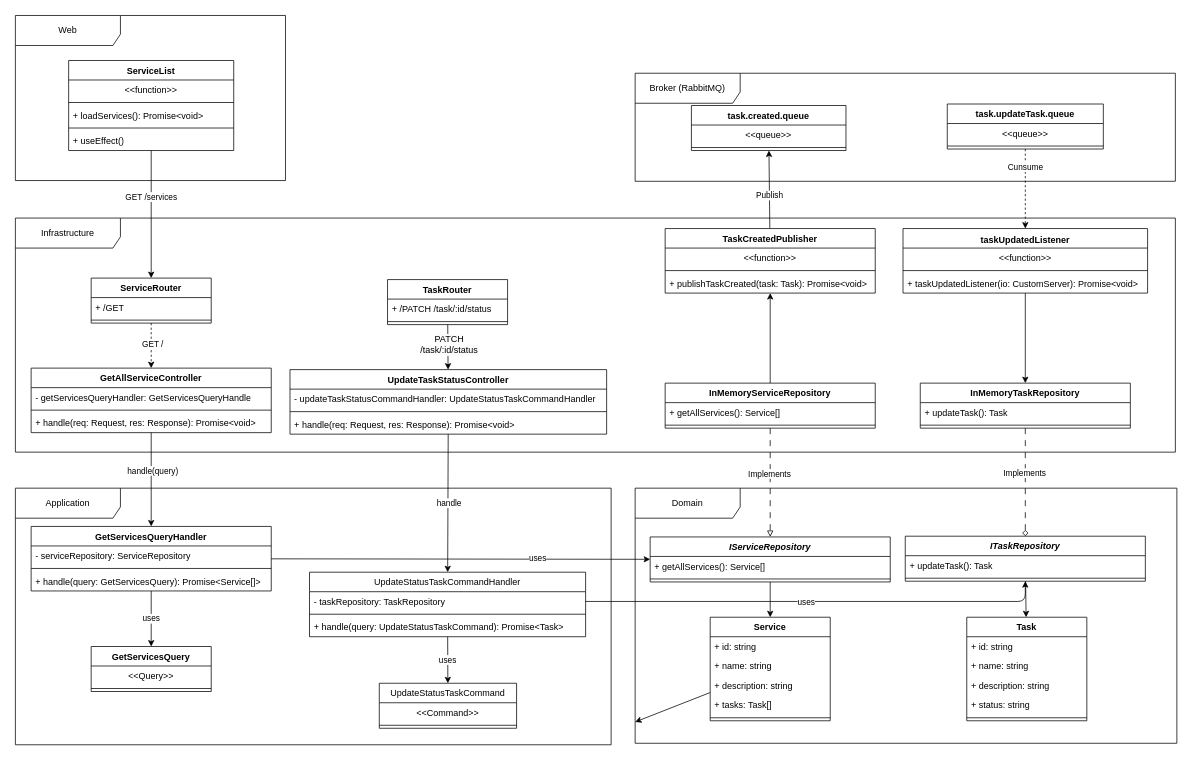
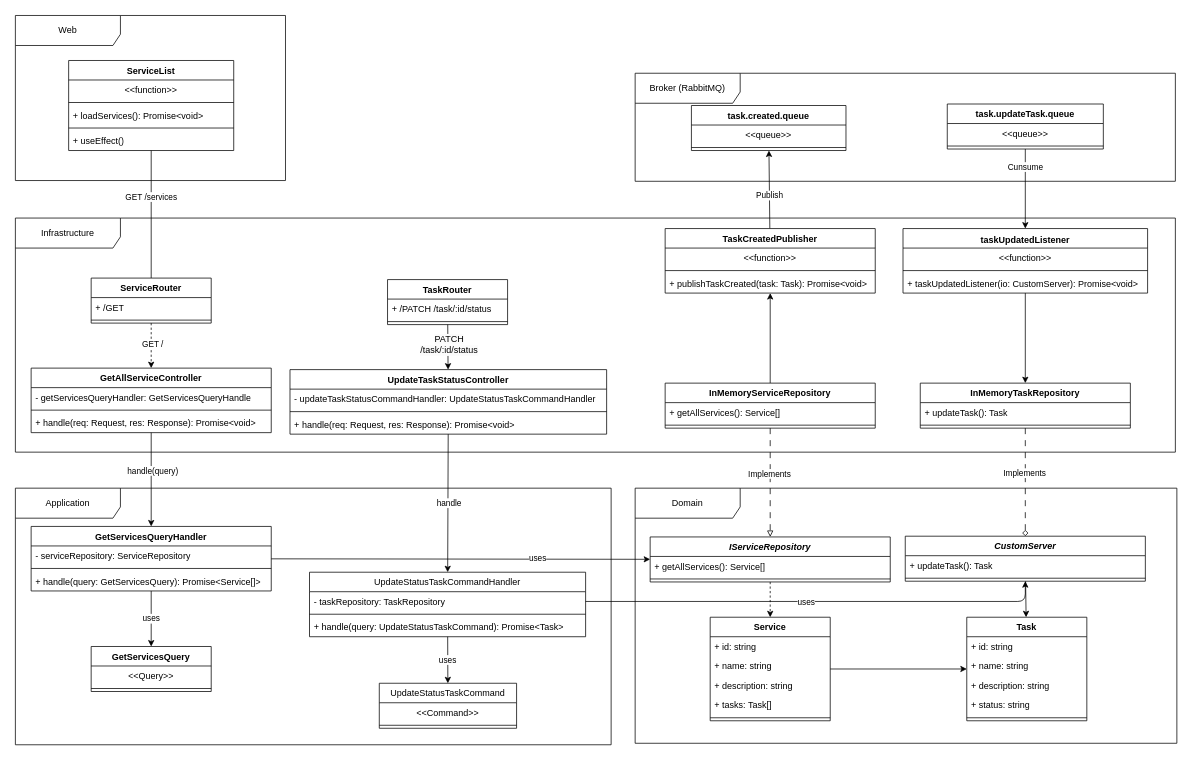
- <mxCell id="65" style="edgeStyle=none;html=1;dashed=1;" parent="1" source="85" target="77" edge="1"><mxGeometry relative="1" as="geometry" /></mxCell>
+ <mxCell id="65" style="edgeStyle=none;html=1;" parent="1" source="85" target="77" edge="1"><mxGeometry relative="1" as="geometry" /></mxCell>
- <mxCell id="8" style="edgeStyle=none;html=1;" parent="1" source="35" target="11" edge="1"><mxGeometry relative="1" as="geometry" /></mxCell>
+ <mxCell id="8" style="edgeStyle=none;html=1;endArrow=none;" parent="1" source="35" target="11" edge="1"><mxGeometry relative="1" as="geometry" /></mxCell>
- <mxCell id="68" value="&lt;i&gt;ITaskRepository&lt;/i&gt;" style="swimlane;fontStyle=1;align=center;verticalAlign=top;childLayout=stackLayout;horizontal=1;startSize=26;horizontalStack=0;resizeParent=1;resizeParentMax=0;resizeLast=0;collapsible=1;marginBottom=0;whiteSpace=wrap;html=1;" parent="1" vertex="1"><mxGeometry x="1206" y="714" width="320" height="60" as="geometry" /></mxCell>
+ <mxCell id="68" value="&lt;i&gt;CustomServer&lt;/i&gt;" style="swimlane;fontStyle=1;align=center;verticalAlign=top;childLayout=stackLayout;horizontal=1;startSize=26;horizontalStack=0;resizeParent=1;resizeParentMax=0;resizeLast=0;collapsible=1;marginBottom=0;whiteSpace=wrap;html=1;" parent="1" vertex="1"><mxGeometry x="1206" y="714" width="320" height="60" as="geometry" /></mxCell>
- <mxCell id="42" style="edgeStyle=none;html=1;" parent="1" source="43" target="47" edge="1"><mxGeometry relative="1" as="geometry" /></mxCell>
+ <mxCell id="42" style="edgeStyle=none;html=1;dashed=1;" parent="1" source="43" target="47" edge="1"><mxGeometry relative="1" as="geometry" /></mxCell>
- <mxCell id="46" style="edgeStyle=none;html=1;endArrow=classic;endFill=1;" parent="1" source="47" target="41" edge="1"><mxGeometry relative="1" as="geometry" /></mxCell>
+ <mxCell id="46" style="edgeStyle=none;html=1;endArrow=classic;endFill=1;" parent="1" source="47" target="53" edge="1"><mxGeometry relative="1" as="geometry" /></mxCell>
